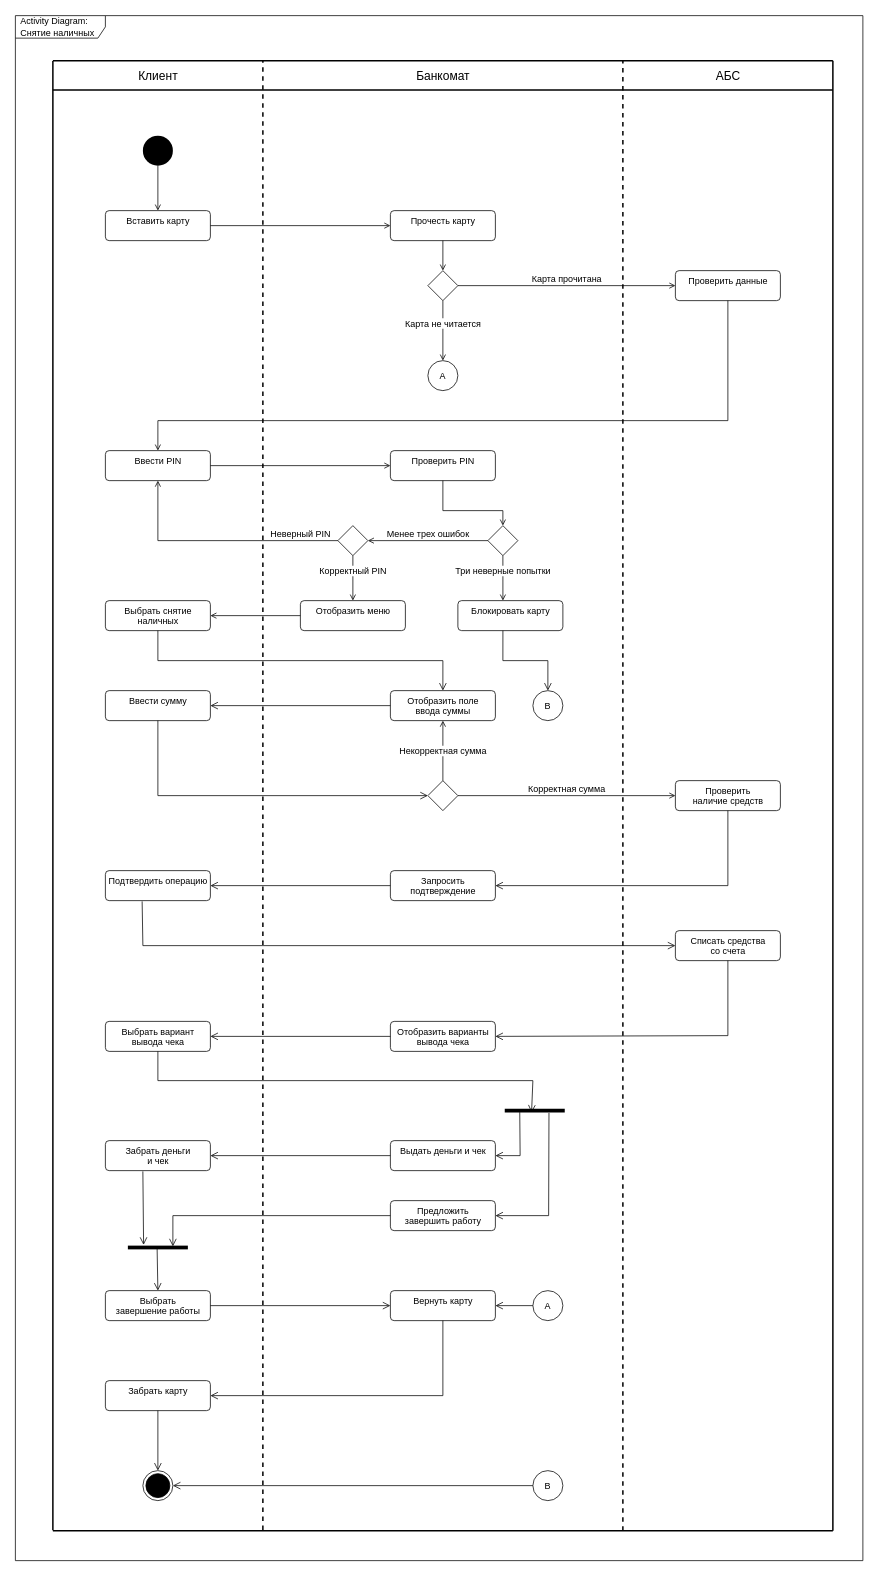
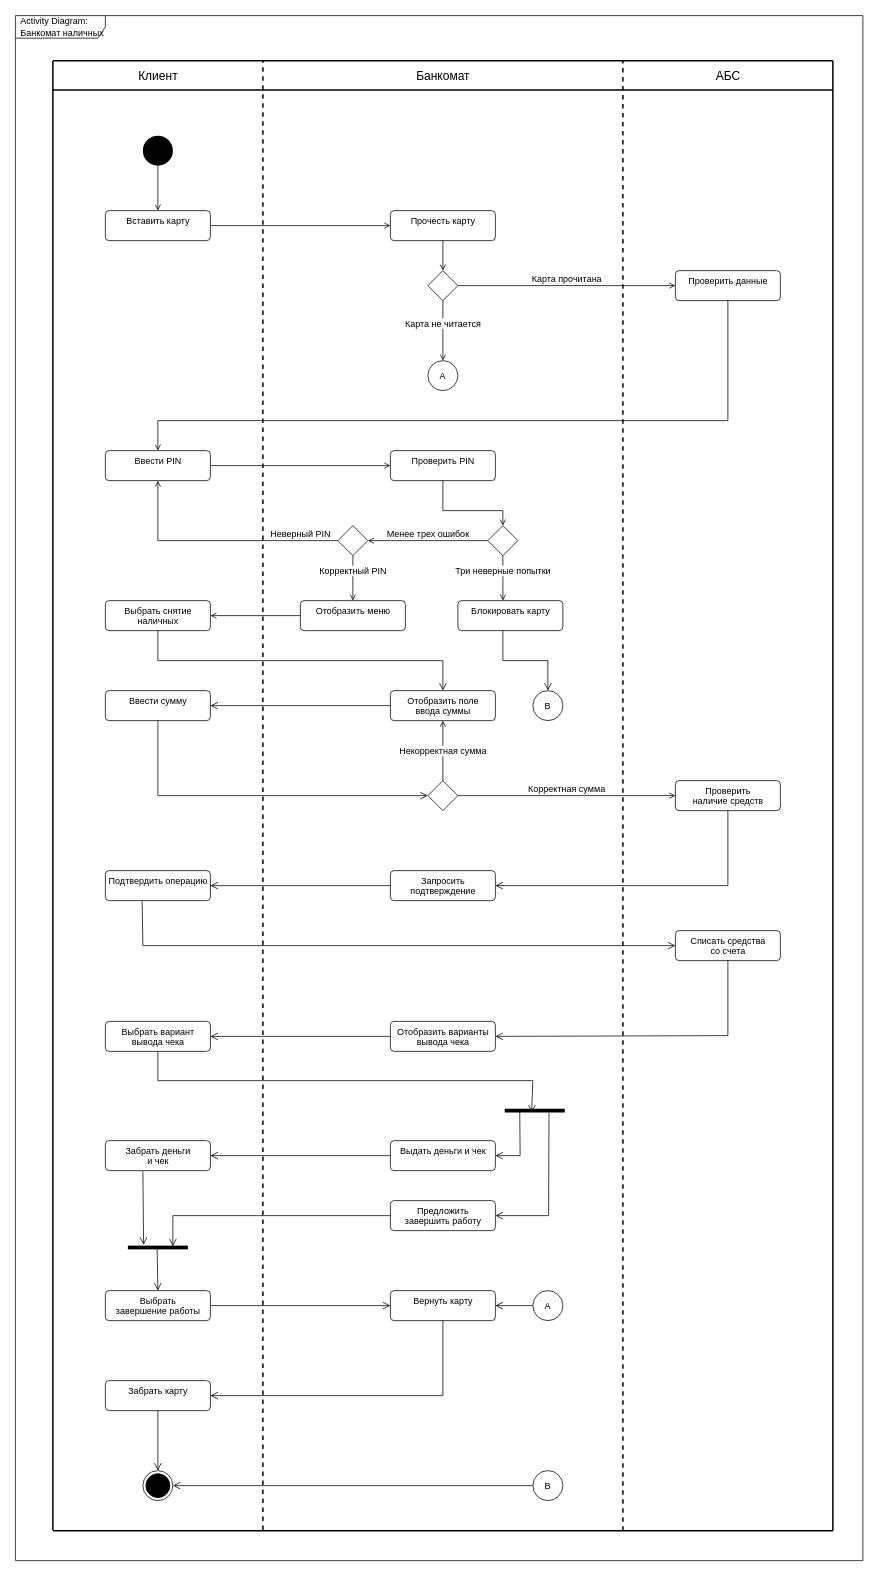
- <mxCell id="83" value="&lt;div&gt;Activity Diagram:&lt;/div&gt;&lt;div&gt;Снятие наличных&lt;br&gt;&lt;/div&gt;" style="shape=umlFrame;whiteSpace=wrap;html=1;width=120;height=30;boundedLbl=1;verticalAlign=middle;align=left;spacingLeft=5;" vertex="1" parent="1"><mxGeometry x="20" y="20" width="1130" height="2060" as="geometry" /></mxCell>
+ <mxCell id="83" value="&lt;div&gt;Activity Diagram:&lt;/div&gt;&lt;div&gt;Банкомат наличных&lt;br&gt;&lt;/div&gt;" style="shape=umlFrame;whiteSpace=wrap;html=1;width=120;height=30;boundedLbl=1;verticalAlign=middle;align=left;spacingLeft=5;" vertex="1" parent="1"><mxGeometry x="20" y="20" width="1130" height="2060" as="geometry" /></mxCell>
